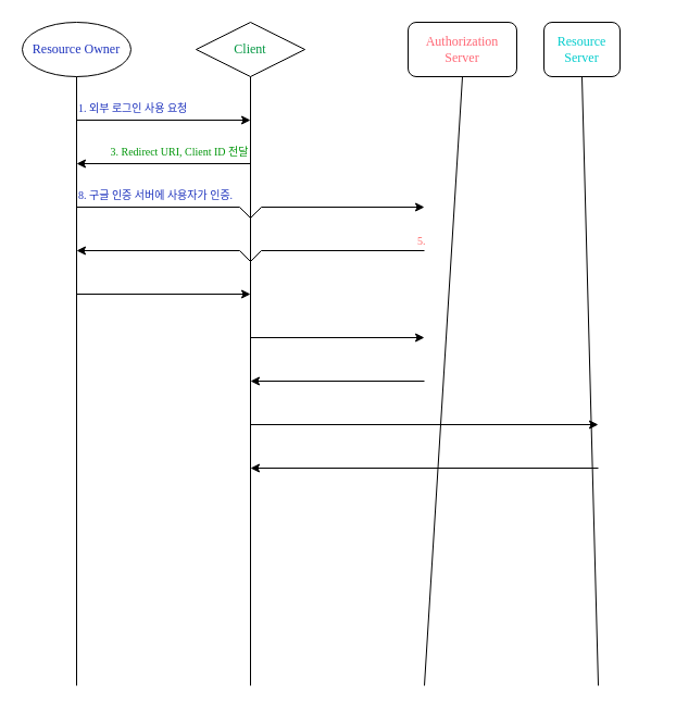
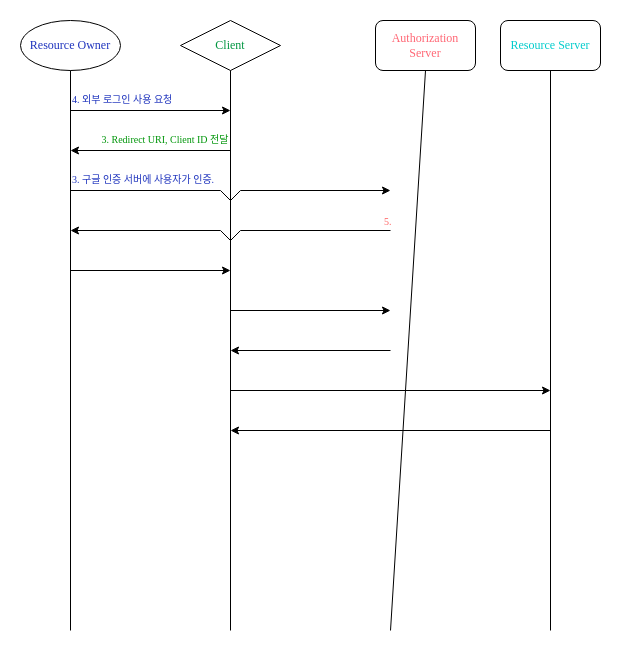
- <mxCell id="5" value="Resource Server" style="rounded=1;whiteSpace=wrap;html=1;fontFamily=yg-jalnan;fontSource=https%3A%2F%2Fcdn.jsdelivr.net%2Fgh%2Fprojectnoonnu%2Fnoonfonts_four%401.2%2FJalnanOTF00.woff;fontColor=#00CCCC;labelBackgroundColor=none;" vertex="1" parent="1"><mxGeometry x="500" y="20" width="70" height="50" as="geometry" /></mxCell>
+ <mxCell id="5" value="Resource Server" style="rounded=1;whiteSpace=wrap;html=1;fontFamily=yg-jalnan;fontSource=https%3A%2F%2Fcdn.jsdelivr.net%2Fgh%2Fprojectnoonnu%2Fnoonfonts_four%401.2%2FJalnanOTF00.woff;fontColor=#00CCCC;labelBackgroundColor=none;" vertex="1" parent="1"><mxGeometry x="500" y="20" width="100" height="50" as="geometry" /></mxCell>
- <mxCell id="19" value="1. 외부 로그인 사용 요청" style="text;html=1;strokeColor=none;fillColor=none;align=left;verticalAlign=middle;whiteSpace=wrap;rounded=0;fontFamily=BinggraeMelona-Bold;fontSource=https%3A%2F%2Fcdn.jsdelivr.net%2Fgh%2Fprojectnoonnu%2Fnoonfonts_twelve%401.0%2FBinggraeMelona-Bold.woff;fontSize=10;fontColor=#1E33BD;" vertex="1" parent="1"><mxGeometry x="70" y="84" width="140" height="30" as="geometry" /></mxCell>
+ <mxCell id="19" value="4. 외부 로그인 사용 요청" style="text;html=1;strokeColor=none;fillColor=none;align=left;verticalAlign=middle;whiteSpace=wrap;rounded=0;fontFamily=BinggraeMelona-Bold;fontSource=https%3A%2F%2Fcdn.jsdelivr.net%2Fgh%2Fprojectnoonnu%2Fnoonfonts_twelve%401.0%2FBinggraeMelona-Bold.woff;fontSize=10;fontColor=#1E33BD;" vertex="1" parent="1"><mxGeometry x="70" y="84" width="140" height="30" as="geometry" /></mxCell>
- <mxCell id="21" value="8. 구글 인증 서버에 사용자가 인증." style="text;html=1;strokeColor=none;fillColor=none;align=left;verticalAlign=middle;whiteSpace=wrap;rounded=0;fontFamily=BinggraeMelona-Bold;fontSource=https%3A%2F%2Fcdn.jsdelivr.net%2Fgh%2Fprojectnoonnu%2Fnoonfonts_twelve%401.0%2FBinggraeMelona-Bold.woff;fontSize=10;fontColor=#1E33BD;" vertex="1" parent="1"><mxGeometry x="70" y="164" width="200" height="30" as="geometry" /></mxCell>
+ <mxCell id="21" value="3. 구글 인증 서버에 사용자가 인증." style="text;html=1;strokeColor=none;fillColor=none;align=left;verticalAlign=middle;whiteSpace=wrap;rounded=0;fontFamily=BinggraeMelona-Bold;fontSource=https%3A%2F%2Fcdn.jsdelivr.net%2Fgh%2Fprojectnoonnu%2Fnoonfonts_twelve%401.0%2FBinggraeMelona-Bold.woff;fontSize=10;fontColor=#1E33BD;" vertex="1" parent="1"><mxGeometry x="70" y="164" width="200" height="30" as="geometry" /></mxCell>
